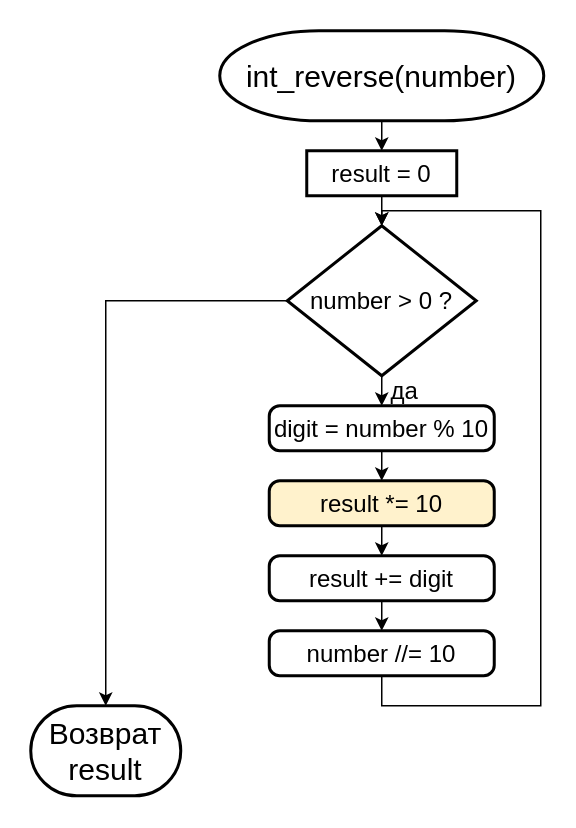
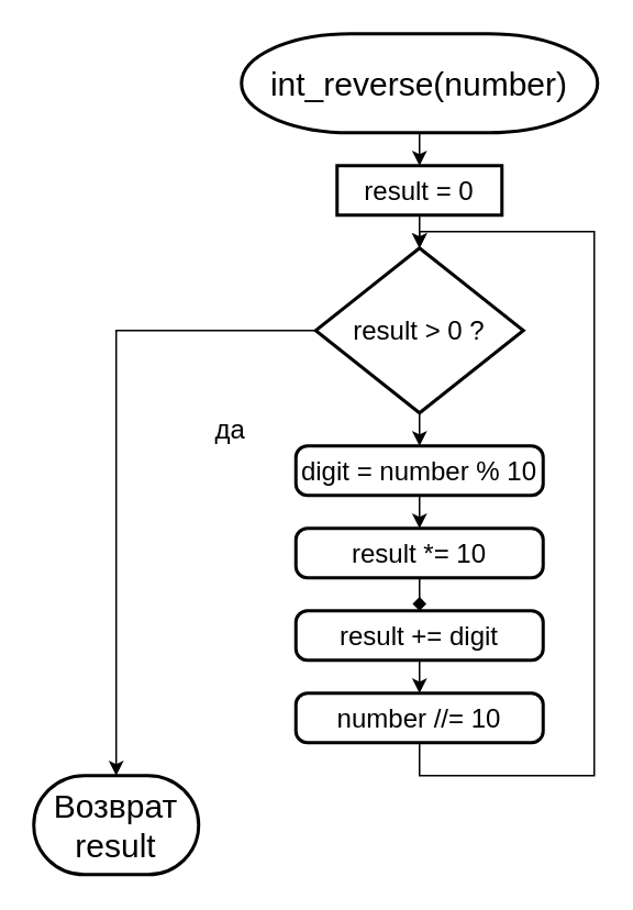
- <mxCell id="9" value="number &amp;gt; 0 ?" style="strokeWidth=2;html=1;shape=mxgraph.flowchart.decision;whiteSpace=wrap;fontSize=16;" vertex="1" parent="1"><mxGeometry x="191" y="150" width="126" height="100" as="geometry" /></mxCell>
+ <mxCell id="9" value="result &amp;gt; 0 ?" style="strokeWidth=2;html=1;shape=mxgraph.flowchart.decision;whiteSpace=wrap;fontSize=16;" vertex="1" parent="1"><mxGeometry x="191" y="150" width="126" height="100" as="geometry" /></mxCell>
- <mxCell id="18" value="да" style="text;html=1;align=center;verticalAlign=middle;resizable=0;points=[];autosize=1;strokeColor=none;fillColor=none;fontSize=16;" vertex="1" parent="1"><mxGeometry x="254" y="250" width="30" height="20" as="geometry" /></mxCell>
+ <mxCell id="18" value="да" style="text;html=1;align=center;verticalAlign=middle;resizable=0;points=[];autosize=1;strokeColor=none;fillColor=none;fontSize=16;" vertex="1" parent="1"><mxGeometry x="124" y="250" width="30" height="20" as="geometry" /></mxCell>
- <mxCell id="13" value="result *= 10" style="rounded=1;whiteSpace=wrap;html=1;absoluteArcSize=1;arcSize=14;strokeWidth=2;fontSize=16;fillColor=#fff2cc;" vertex="1" parent="1"><mxGeometry x="179" y="320" width="150" height="30" as="geometry" /></mxCell>
+ <mxCell id="13" value="result *= 10" style="rounded=1;whiteSpace=wrap;html=1;absoluteArcSize=1;arcSize=14;strokeWidth=2;fontSize=16;" vertex="1" parent="1"><mxGeometry x="179" y="320" width="150" height="30" as="geometry" /></mxCell>
- <mxCell id="12" style="edgeStyle=orthogonalEdgeStyle;rounded=0;orthogonalLoop=1;jettySize=auto;html=1;exitX=0.5;exitY=1;exitDx=0;exitDy=0;entryX=0.5;entryY=0;entryDx=0;entryDy=0;fontSize=16;" edge="1" parent="1" source="13" target="15"><mxGeometry relative="1" as="geometry" /></mxCell>
+ <mxCell id="12" style="edgeStyle=orthogonalEdgeStyle;rounded=0;orthogonalLoop=1;jettySize=auto;html=1;exitX=0.5;exitY=1;exitDx=0;exitDy=0;entryX=0.5;entryY=0;entryDx=0;entryDy=0;fontSize=16;endArrow=diamond;" edge="1" parent="1" source="13" target="15"><mxGeometry relative="1" as="geometry" /></mxCell>
